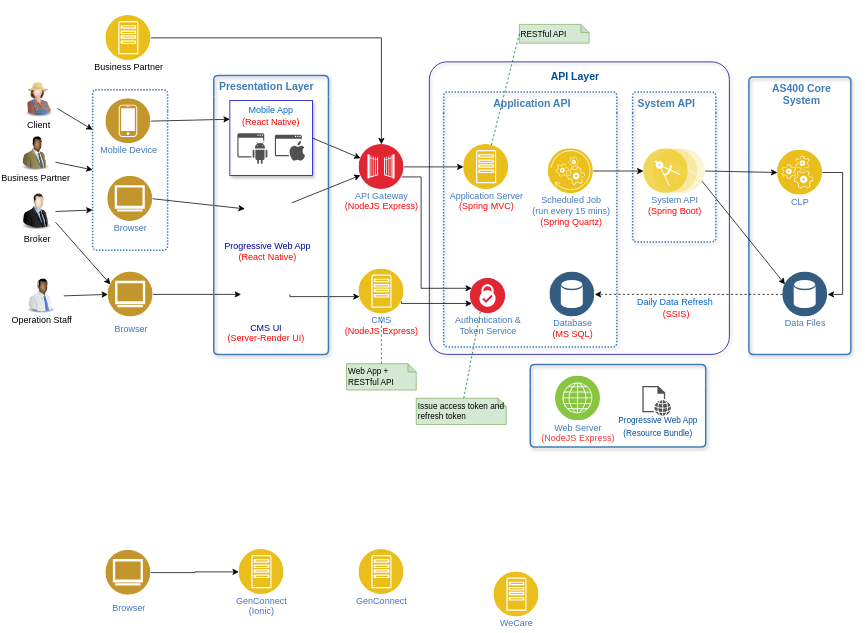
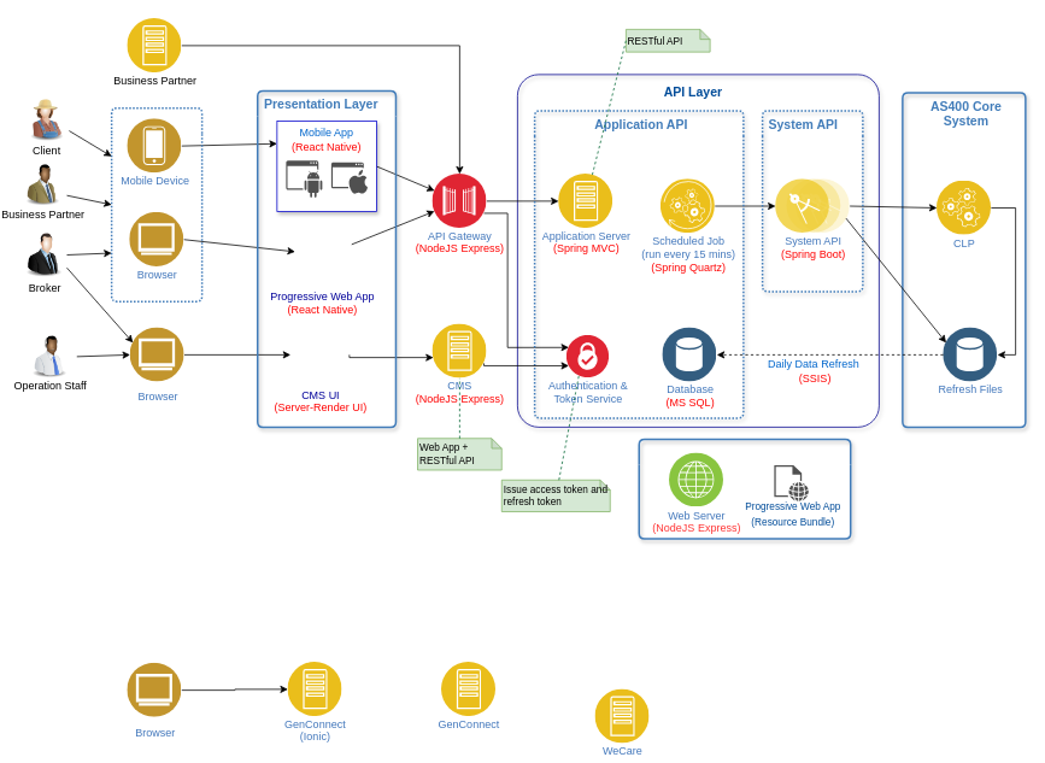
- <mxCell id="29" value="Data Files" style="aspect=fixed;perimeter=ellipsePerimeter;html=1;align=center;shadow=0;dashed=0;fontColor=#4277BB;labelBackgroundColor=#ffffff;fontSize=12;spacingTop=-5;image;image=img/lib/ibm/data/data_services.svg;strokeColor=#0000CC;strokeWidth=1;" parent="28" vertex="1"><mxGeometry x="45" y="260" width="60" height="60" as="geometry" /></mxCell>
+ <mxCell id="29" value="Refresh Files" style="aspect=fixed;perimeter=ellipsePerimeter;html=1;align=center;shadow=0;dashed=0;fontColor=#4277BB;labelBackgroundColor=#ffffff;fontSize=12;spacingTop=-5;image;image=img/lib/ibm/data/data_services.svg;strokeColor=#0000CC;strokeWidth=1;" parent="28" vertex="1"><mxGeometry x="45" y="260" width="60" height="60" as="geometry" /></mxCell>
- <mxCell id="55" value="&lt;font style=&quot;font-size: 12px&quot;&gt;GenConnect&lt;br&gt;&lt;/font&gt;" style="aspect=fixed;perimeter=ellipsePerimeter;html=1;align=center;shadow=0;dashed=0;fontColor=#4277BB;labelBackgroundColor=#ffffff;fontSize=12;spacingTop=-5;image;image=img/lib/ibm/applications/app_server.svg;" parent="1" vertex="1"><mxGeometry x="478" y="732" width="60" height="60" as="geometry" /></mxCell>
+ <mxCell id="55" value="&lt;font style=&quot;font-size: 12px&quot;&gt;GenConnect&lt;br&gt;&lt;/font&gt;" style="aspect=fixed;perimeter=ellipsePerimeter;html=1;align=center;shadow=0;dashed=0;fontColor=#4277BB;labelBackgroundColor=#ffffff;fontSize=12;spacingTop=-5;image;image=img/lib/ibm/applications/app_server.svg;" parent="1" vertex="1"><mxGeometry x="488" y="732" width="60" height="60" as="geometry" /></mxCell>
